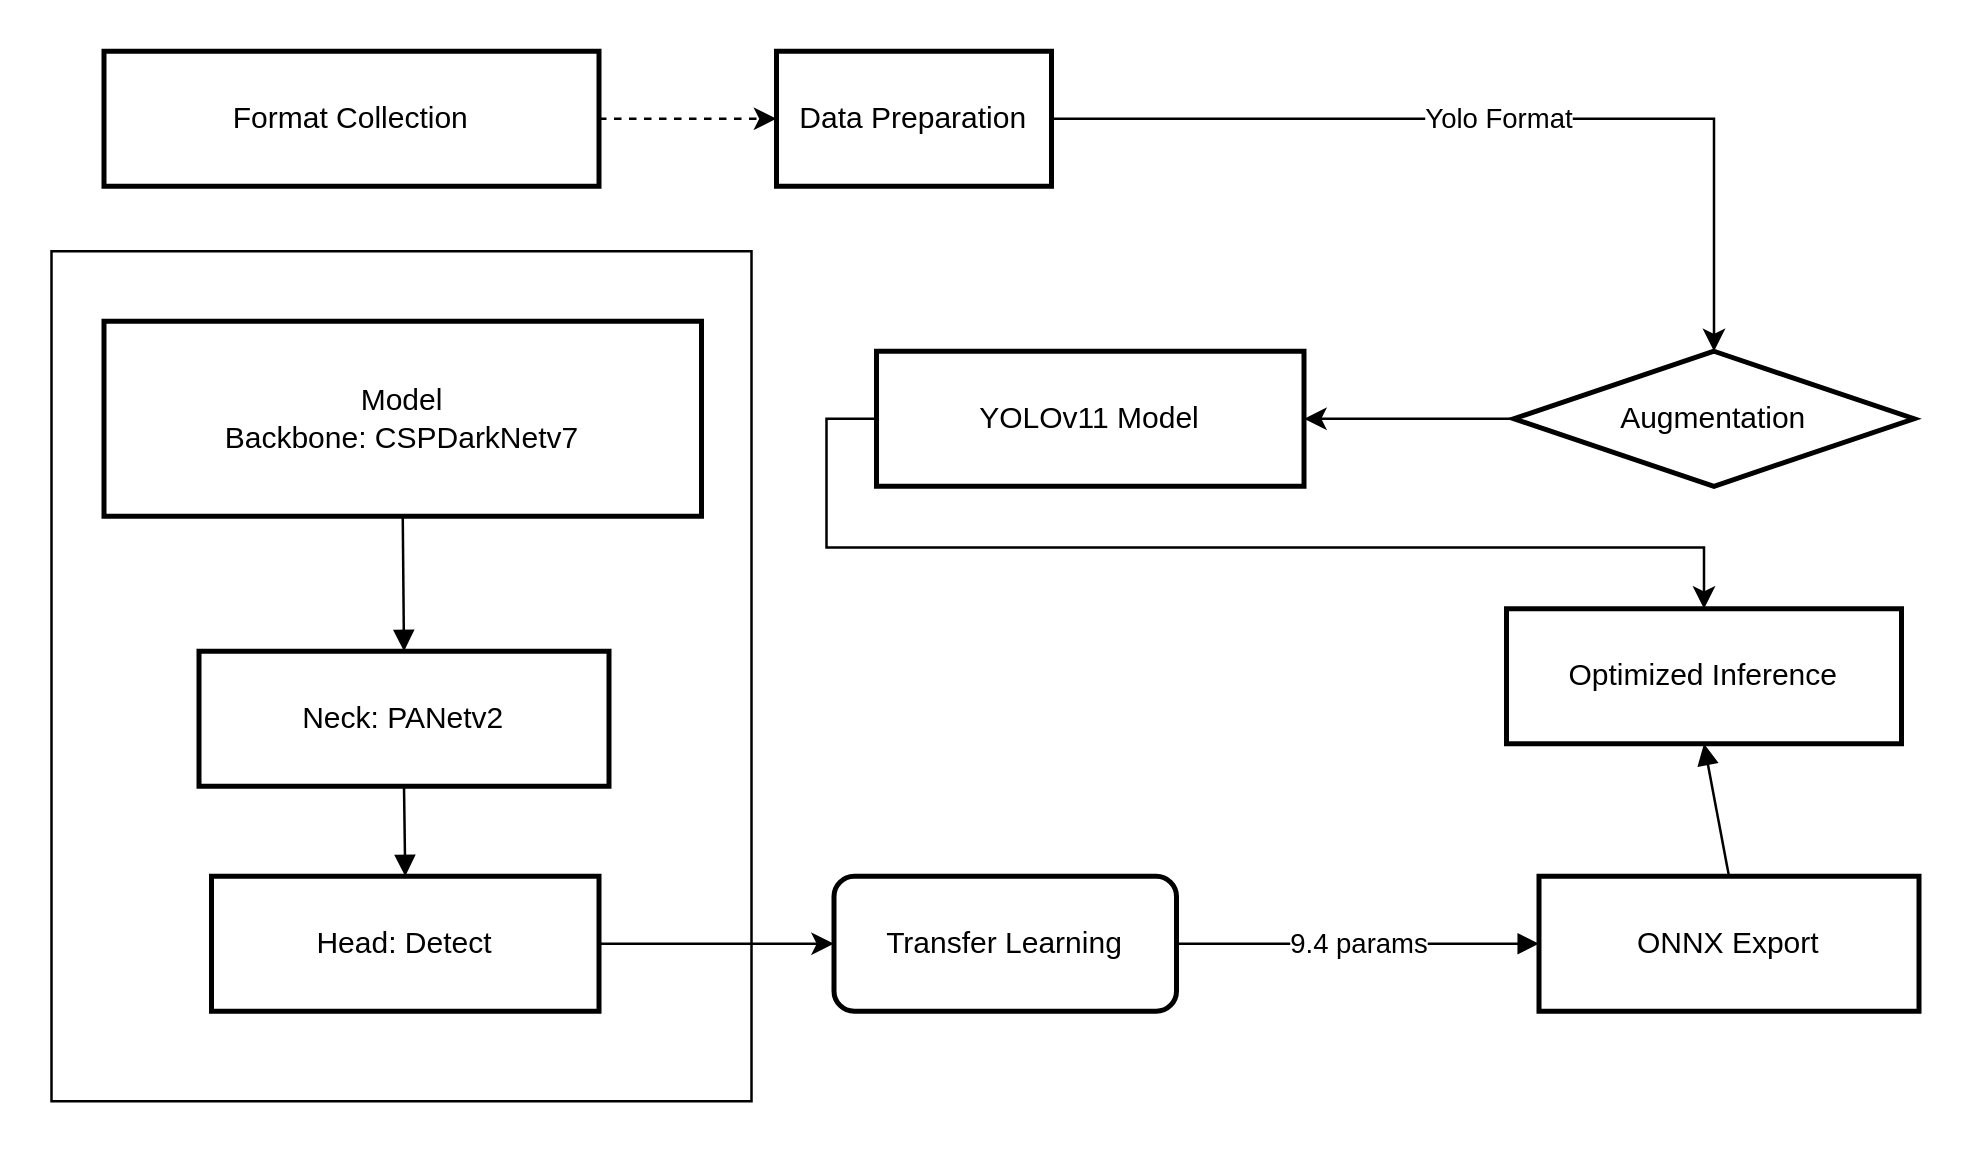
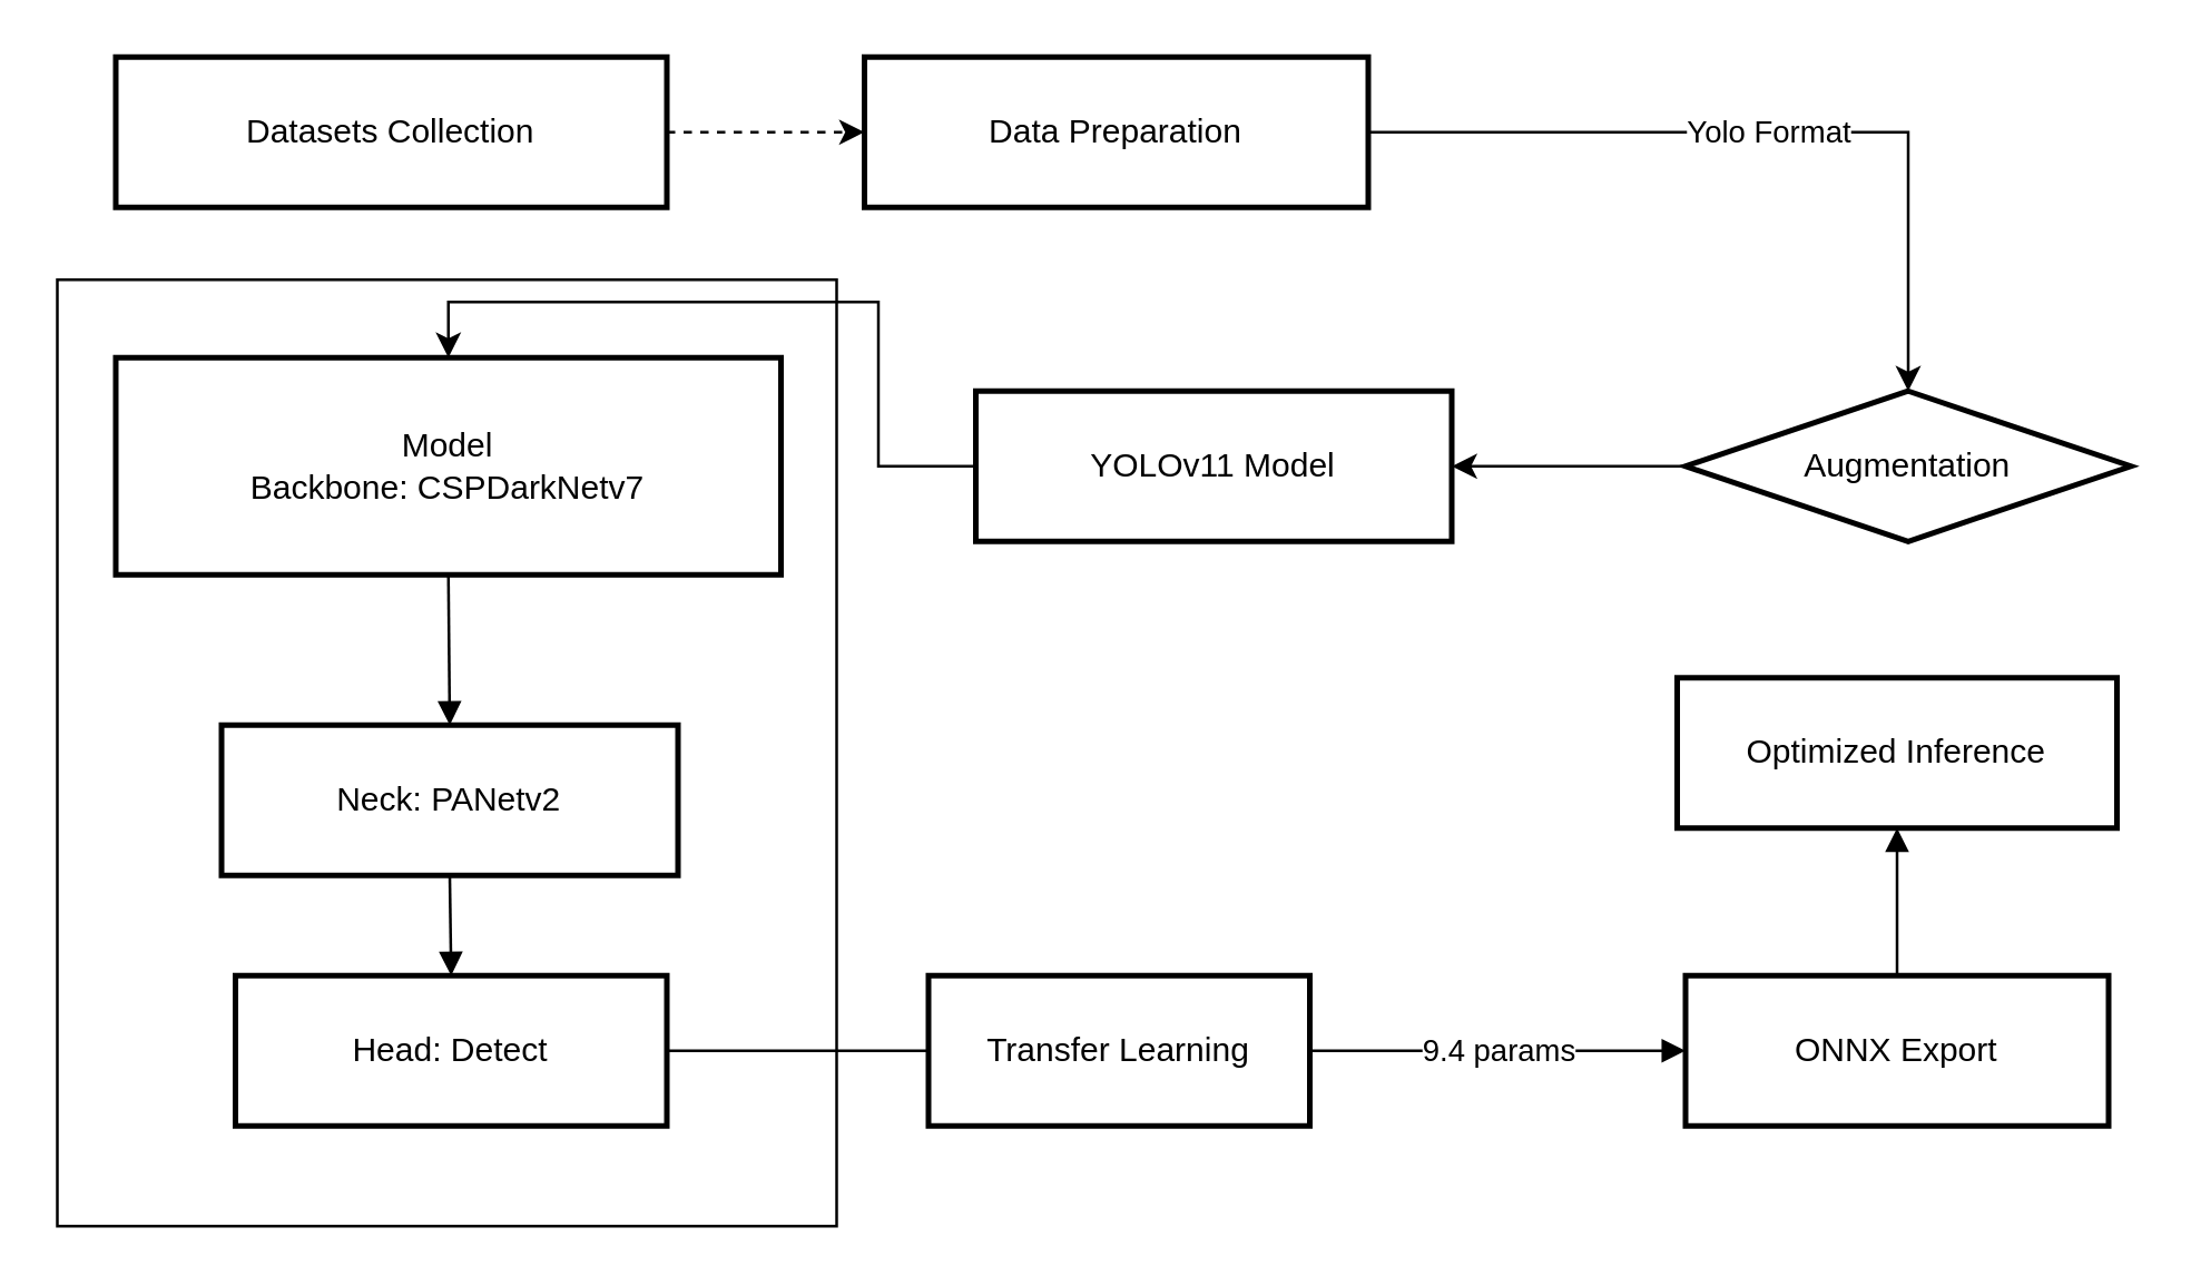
- <mxCell id="4" value="Format Collection" style="whiteSpace=wrap;strokeWidth=2;" vertex="1" parent="1"><mxGeometry x="41" y="20" width="198" height="54" as="geometry" /></mxCell>
+ <mxCell id="4" value="Datasets Collection" style="whiteSpace=wrap;strokeWidth=2;" vertex="1" parent="1"><mxGeometry x="41" y="20" width="198" height="54" as="geometry" /></mxCell>
- <mxCell id="6" value="Data Preparation" style="whiteSpace=wrap;strokeWidth=2;" vertex="1" parent="1"><mxGeometry x="310" y="20" width="110" height="54" as="geometry" /></mxCell>
+ <mxCell id="6" value="Data Preparation" style="whiteSpace=wrap;strokeWidth=2;" vertex="1" parent="1"><mxGeometry x="310" y="20" width="181" height="54" as="geometry" /></mxCell>
- <mxCell id="9" style="edgeStyle=orthogonalEdgeStyle;rounded=0;orthogonalLoop=1;jettySize=auto;html=1;exitX=0;exitY=0.5;exitDx=0;exitDy=0;" edge="1" parent="1" source="10" target="19"><mxGeometry relative="1" as="geometry" /></mxCell>
+ <mxCell id="9" style="edgeStyle=orthogonalEdgeStyle;rounded=0;orthogonalLoop=1;jettySize=auto;html=1;exitX=0;exitY=0.5;exitDx=0;exitDy=0;entryX=0.5;entryY=0;entryDx=0;entryDy=0;" edge="1" parent="1" source="10" target="11"><mxGeometry relative="1" as="geometry" /></mxCell>
- <mxCell id="13" value="" style="edgeStyle=orthogonalEdgeStyle;rounded=0;orthogonalLoop=1;jettySize=auto;html=1;" edge="1" parent="1" source="14" target="16"><mxGeometry relative="1" as="geometry" /></mxCell>
+ <mxCell id="13" value="" style="edgeStyle=orthogonalEdgeStyle;rounded=0;orthogonalLoop=1;jettySize=auto;html=1;endArrow=none;" edge="1" parent="1" source="14" target="16"><mxGeometry relative="1" as="geometry" /></mxCell>
- <mxCell id="16" value="Transfer Learning" style="whiteSpace=wrap;strokeWidth=2;rounded=1;" vertex="1" parent="1"><mxGeometry x="333" y="350" width="137" height="54" as="geometry" /></mxCell>
+ <mxCell id="16" value="Transfer Learning" style="whiteSpace=wrap;strokeWidth=2;" vertex="1" parent="1"><mxGeometry x="333" y="350" width="137" height="54" as="geometry" /></mxCell>
- <mxCell id="18" value="ONNX Export" style="whiteSpace=wrap;strokeWidth=2;" vertex="1" parent="1"><mxGeometry x="615" y="350" width="152" height="54" as="geometry" /></mxCell>
+ <mxCell id="18" value="ONNX Export" style="whiteSpace=wrap;strokeWidth=2;" vertex="1" parent="1"><mxGeometry x="605" y="350" width="152" height="54" as="geometry" /></mxCell>
